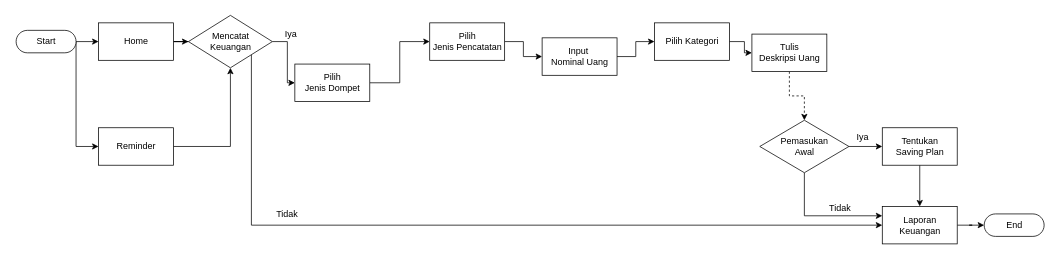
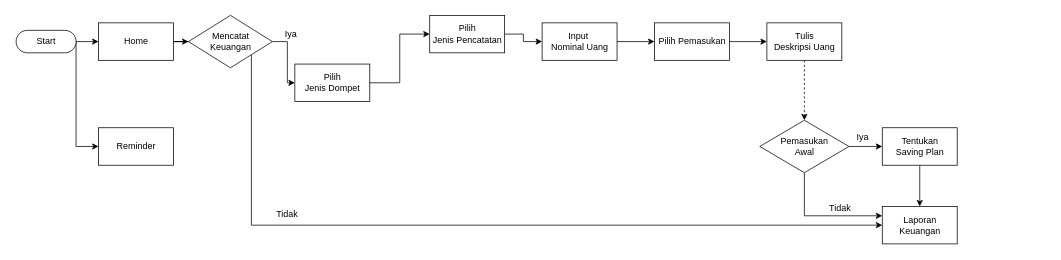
- <mxCell id="21" value="Pilih &lt;br&gt;Jenis Pencatatan" style="html=1;dashed=0;whitespace=wrap;" vertex="1" parent="1"><mxGeometry x="572" y="30" width="100" height="50" as="geometry" /></mxCell>
+ <mxCell id="21" value="Pilih &lt;br&gt;Jenis Pencatatan" style="html=1;dashed=0;whitespace=wrap;" vertex="1" parent="1"><mxGeometry x="572" y="20" width="100" height="50" as="geometry" /></mxCell>
- <mxCell id="25" value="Pilih Kategori&lt;br&gt;" style="html=1;dashed=0;whitespace=wrap;" vertex="1" parent="1"><mxGeometry x="872" y="30" width="100" height="50" as="geometry" /></mxCell>
+ <mxCell id="25" value="Pilih Pemasukan&lt;br&gt;" style="html=1;dashed=0;whitespace=wrap;" vertex="1" parent="1"><mxGeometry x="872" y="30" width="100" height="50" as="geometry" /></mxCell>
- <mxCell id="23" value="Tulis&lt;br&gt;Deskripsi Uang" style="html=1;dashed=0;whitespace=wrap;" vertex="1" parent="1"><mxGeometry x="1002" y="45" width="100" height="50" as="geometry" /></mxCell>
+ <mxCell id="23" value="Tulis&lt;br&gt;Deskripsi Uang" style="html=1;dashed=0;whitespace=wrap;" vertex="1" parent="1"><mxGeometry x="1022" y="30" width="100" height="50" as="geometry" /></mxCell>
- <mxCell id="19" value="Input&amp;nbsp;&lt;br&gt;Nominal Uang" style="html=1;dashed=0;whitespace=wrap;" vertex="1" parent="1"><mxGeometry x="722" y="50" width="100" height="50" as="geometry" /></mxCell>
+ <mxCell id="19" value="Input&amp;nbsp;&lt;br&gt;Nominal Uang" style="html=1;dashed=0;whitespace=wrap;" vertex="1" parent="1"><mxGeometry x="722" y="30" width="100" height="50" as="geometry" /></mxCell>
- <mxCell id="7" style="edgeStyle=orthogonalEdgeStyle;rounded=0;orthogonalLoop=1;jettySize=auto;html=1;exitX=1;exitY=0.5;exitDx=0;exitDy=0;entryX=0.5;entryY=1;entryDx=0;entryDy=0;" edge="1" parent="1" source="8" target="13"><mxGeometry relative="1" as="geometry"><mxPoint x="360" y="100" as="targetPoint" /></mxGeometry></mxCell>
- <mxCell id="15" style="edgeStyle=orthogonalEdgeStyle;rounded=0;orthogonalLoop=1;jettySize=auto;html=1;entryX=0;entryY=0.5;entryDx=0;entryDy=0;entryPerimeter=0;" edge="1" parent="1" source="16" target="26"><mxGeometry relative="1" as="geometry" /></mxCell>
- <mxCell id="26" value="End" style="html=1;dashed=0;whitespace=wrap;shape=mxgraph.dfd.start" vertex="1" parent="1"><mxGeometry x="1312" y="285" width="80" height="30" as="geometry" /></mxCell>
